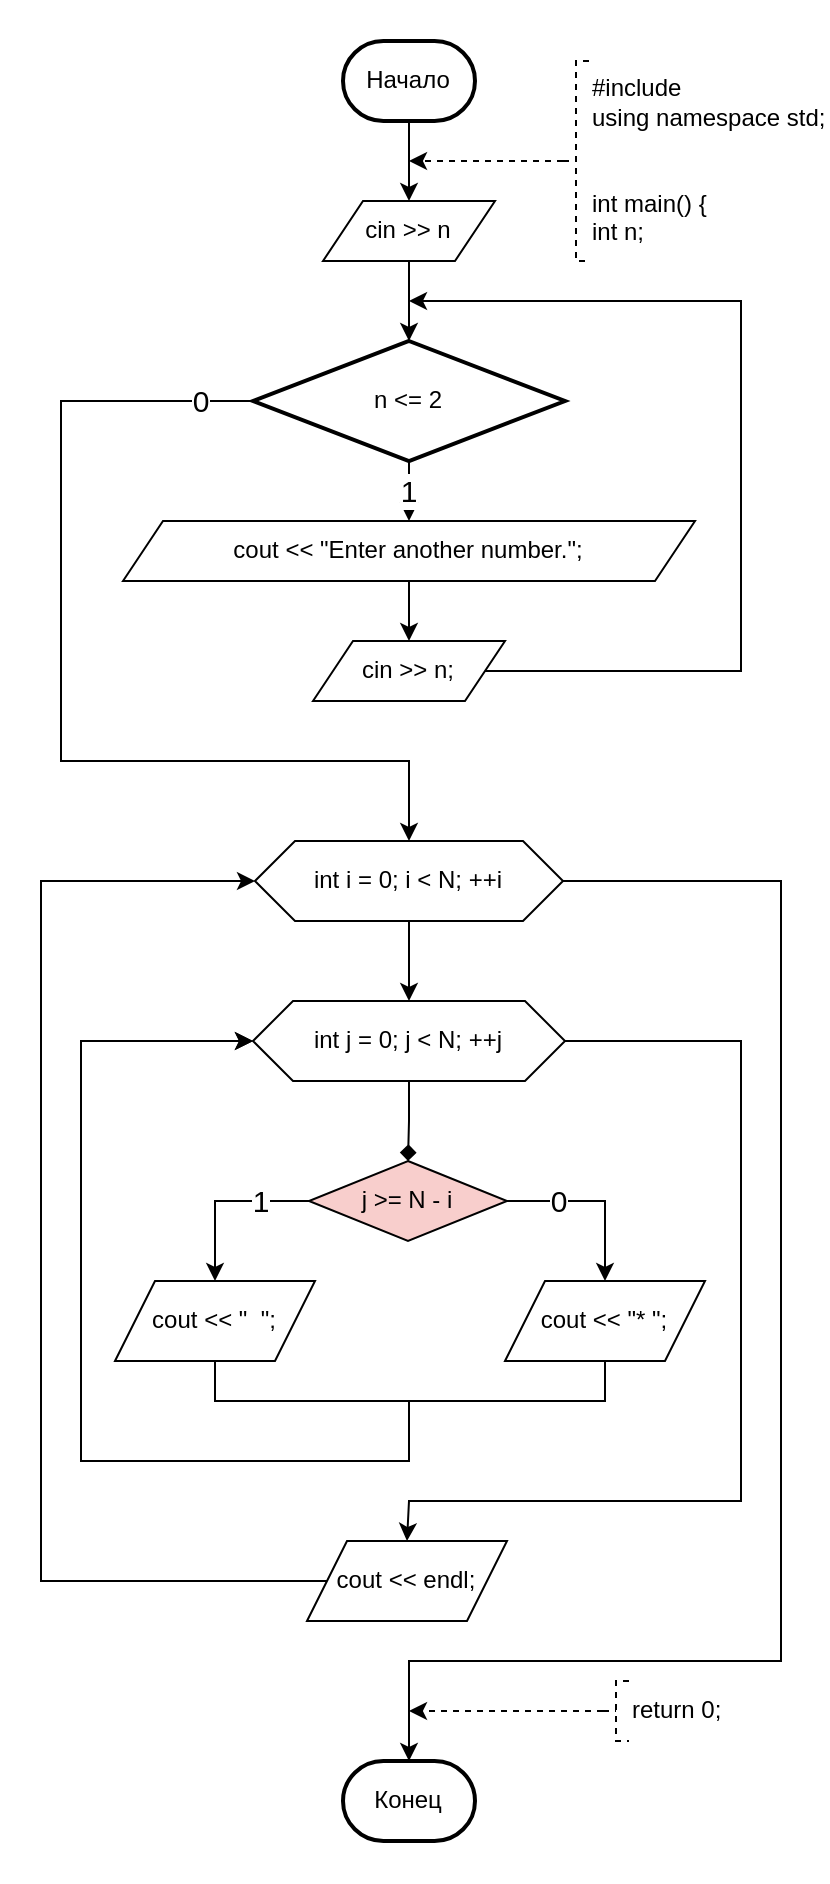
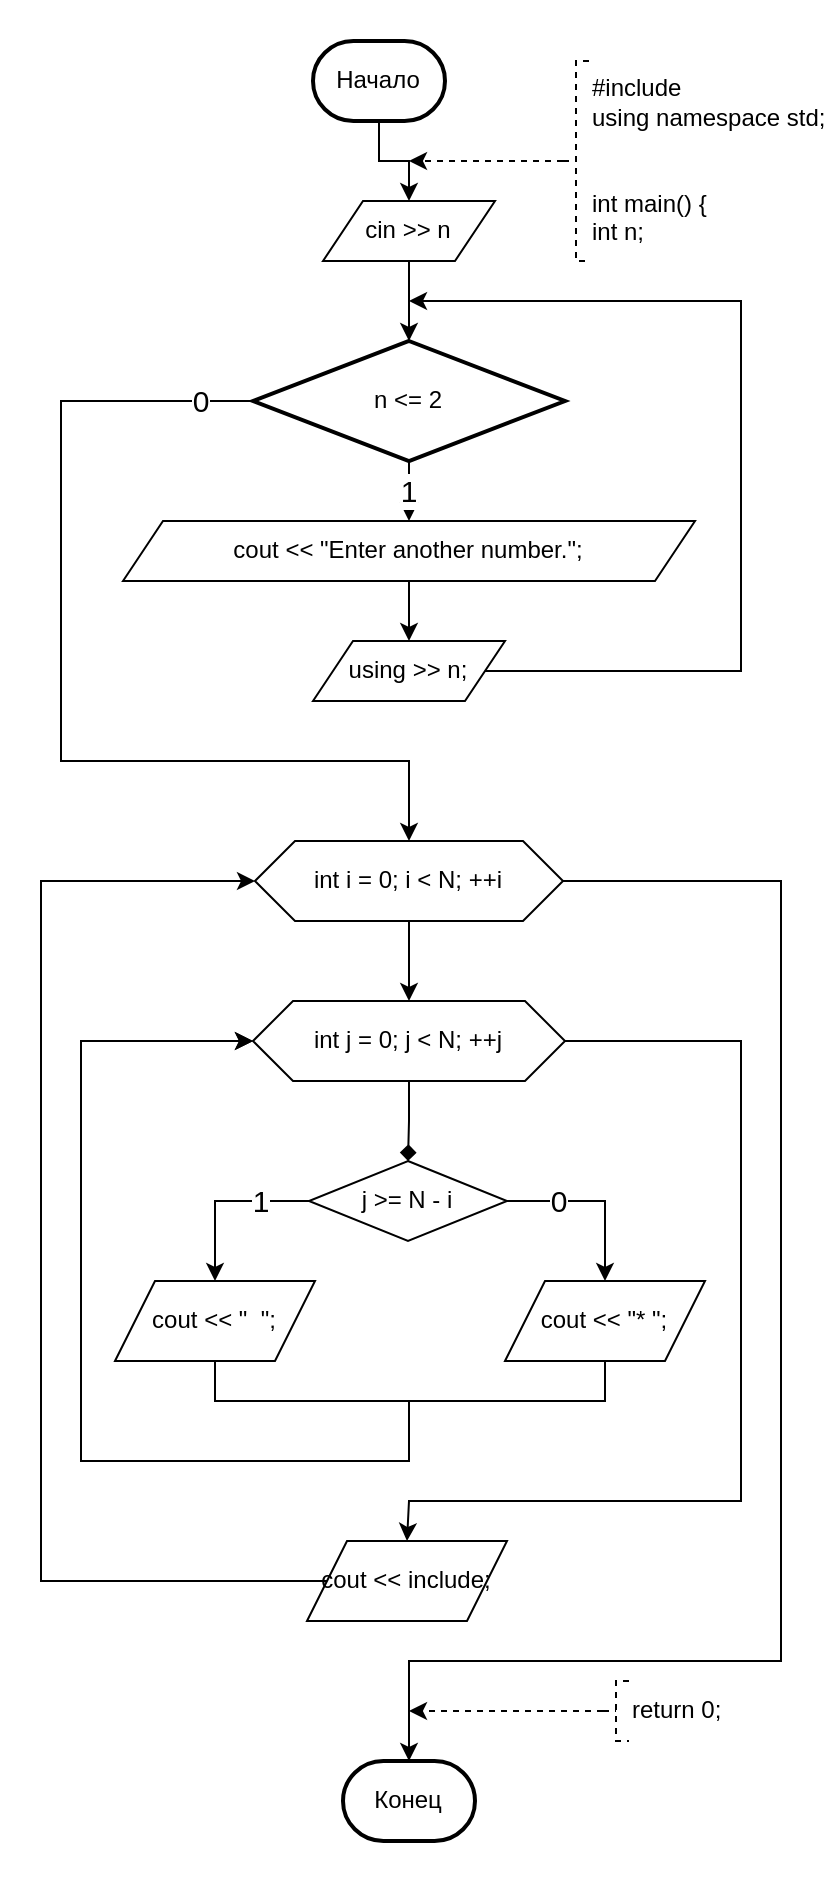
- <mxCell id="3" value="Начало" style="strokeWidth=2;html=1;shape=mxgraph.flowchart.terminator;whiteSpace=wrap;" vertex="1" parent="1"><mxGeometry x="171" y="20" width="66" height="40" as="geometry" /></mxCell>
+ <mxCell id="3" value="Начало" style="strokeWidth=2;html=1;shape=mxgraph.flowchart.terminator;whiteSpace=wrap;" vertex="1" parent="1"><mxGeometry x="156" y="20" width="66" height="40" as="geometry" /></mxCell>
- <mxCell id="13" value="cin &gt;&gt; n;" style="shape=parallelogram;perimeter=parallelogramPerimeter;whiteSpace=wrap;html=1;fixedSize=1;" vertex="1" parent="1"><mxGeometry x="156" y="320" width="96" height="30" as="geometry" /></mxCell>
+ <mxCell id="13" value="using &gt;&gt; n;" style="shape=parallelogram;perimeter=parallelogramPerimeter;whiteSpace=wrap;html=1;fixedSize=1;" vertex="1" parent="1"><mxGeometry x="156" y="320" width="96" height="30" as="geometry" /></mxCell>
- <mxCell id="23" value="j &gt;= N - i" style="rhombus;whiteSpace=wrap;html=1;fillColor=#f8cecc;" vertex="1" parent="1"><mxGeometry x="154" y="580" width="99" height="40" as="geometry" /></mxCell>
+ <mxCell id="23" value="j &gt;= N - i" style="rhombus;whiteSpace=wrap;html=1;" vertex="1" parent="1"><mxGeometry x="154" y="580" width="99" height="40" as="geometry" /></mxCell>
- <mxCell id="29" value="cout &amp;lt;&amp;lt; endl;" style="shape=parallelogram;perimeter=parallelogramPerimeter;whiteSpace=wrap;html=1;fixedSize=1;" vertex="1" parent="1"><mxGeometry x="153" y="770" width="100" height="40" as="geometry" /></mxCell>
+ <mxCell id="29" value="cout &amp;lt;&amp;lt; include;" style="shape=parallelogram;perimeter=parallelogramPerimeter;whiteSpace=wrap;html=1;fixedSize=1;" vertex="1" parent="1"><mxGeometry x="153" y="770" width="100" height="40" as="geometry" /></mxCell>
